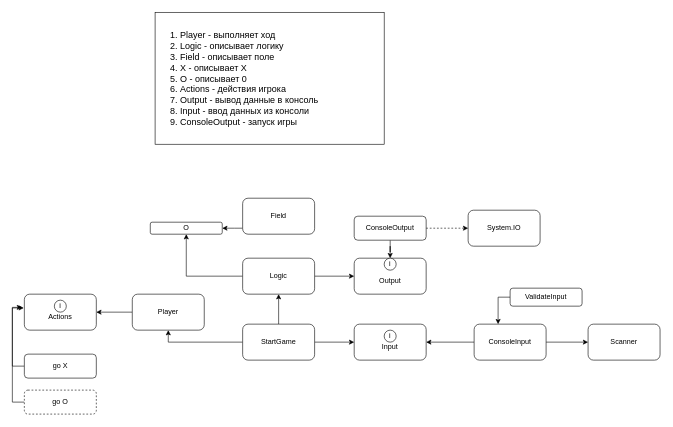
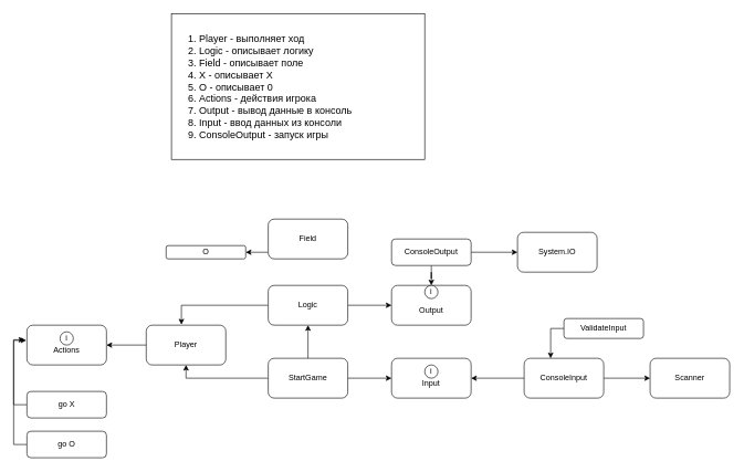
- <mxCell id="21" style="edgeStyle=orthogonalEdgeStyle;rounded=0;orthogonalLoop=1;jettySize=auto;html=1;dashed=1;" edge="1" parent="1" source="22" target="23"><mxGeometry relative="1" as="geometry" /></mxCell>
+ <mxCell id="21" style="edgeStyle=orthogonalEdgeStyle;rounded=0;orthogonalLoop=1;jettySize=auto;html=1;" edge="1" parent="1" source="22" target="23"><mxGeometry relative="1" as="geometry" /></mxCell>
- <mxCell id="6" style="edgeStyle=orthogonalEdgeStyle;rounded=0;orthogonalLoop=1;jettySize=auto;html=1;" edge="1" parent="1" source="8" target="26"><mxGeometry relative="1" as="geometry" /></mxCell>
+ <mxCell id="6" style="edgeStyle=orthogonalEdgeStyle;rounded=0;orthogonalLoop=1;jettySize=auto;html=1;entryX=0.442;entryY=-0.017;entryDx=0;entryDy=0;entryPerimeter=0;" edge="1" parent="1" source="8" target="10"><mxGeometry relative="1" as="geometry" /></mxCell>
- <mxCell id="16" value="go O" style="rounded=1;whiteSpace=wrap;html=1;dashed=1;" vertex="1" parent="1"><mxGeometry x="40" y="650" width="120" height="40" as="geometry" /></mxCell>
+ <mxCell id="16" value="go O" style="rounded=1;whiteSpace=wrap;html=1;" vertex="1" parent="1"><mxGeometry x="40" y="650" width="120" height="40" as="geometry" /></mxCell>
